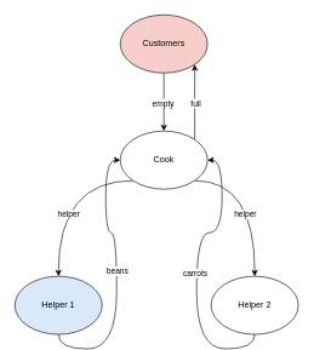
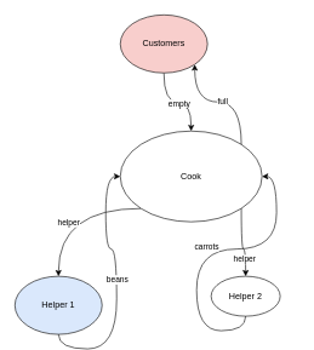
- <mxCell id="9" value="Cook" style="ellipse;whiteSpace=wrap;html=1;" vertex="1" parent="1"><mxGeometry x="165" y="180" width="120" height="80" as="geometry" /></mxCell>
+ <mxCell id="9" value="Cook" style="ellipse;whiteSpace=wrap;html=1;" vertex="1" parent="1"><mxGeometry x="165" y="180" width="195" height="125" as="geometry" /></mxCell>
- <mxCell id="17" value="Helper 2" style="ellipse;whiteSpace=wrap;html=1;" vertex="1" parent="1"><mxGeometry x="290" y="380" width="120" height="80" as="geometry" /></mxCell>
+ <mxCell id="17" value="Helper 2" style="ellipse;whiteSpace=wrap;html=1;" vertex="1" parent="1"><mxGeometry x="290" y="380" width="95" height="55" as="geometry" /></mxCell>
